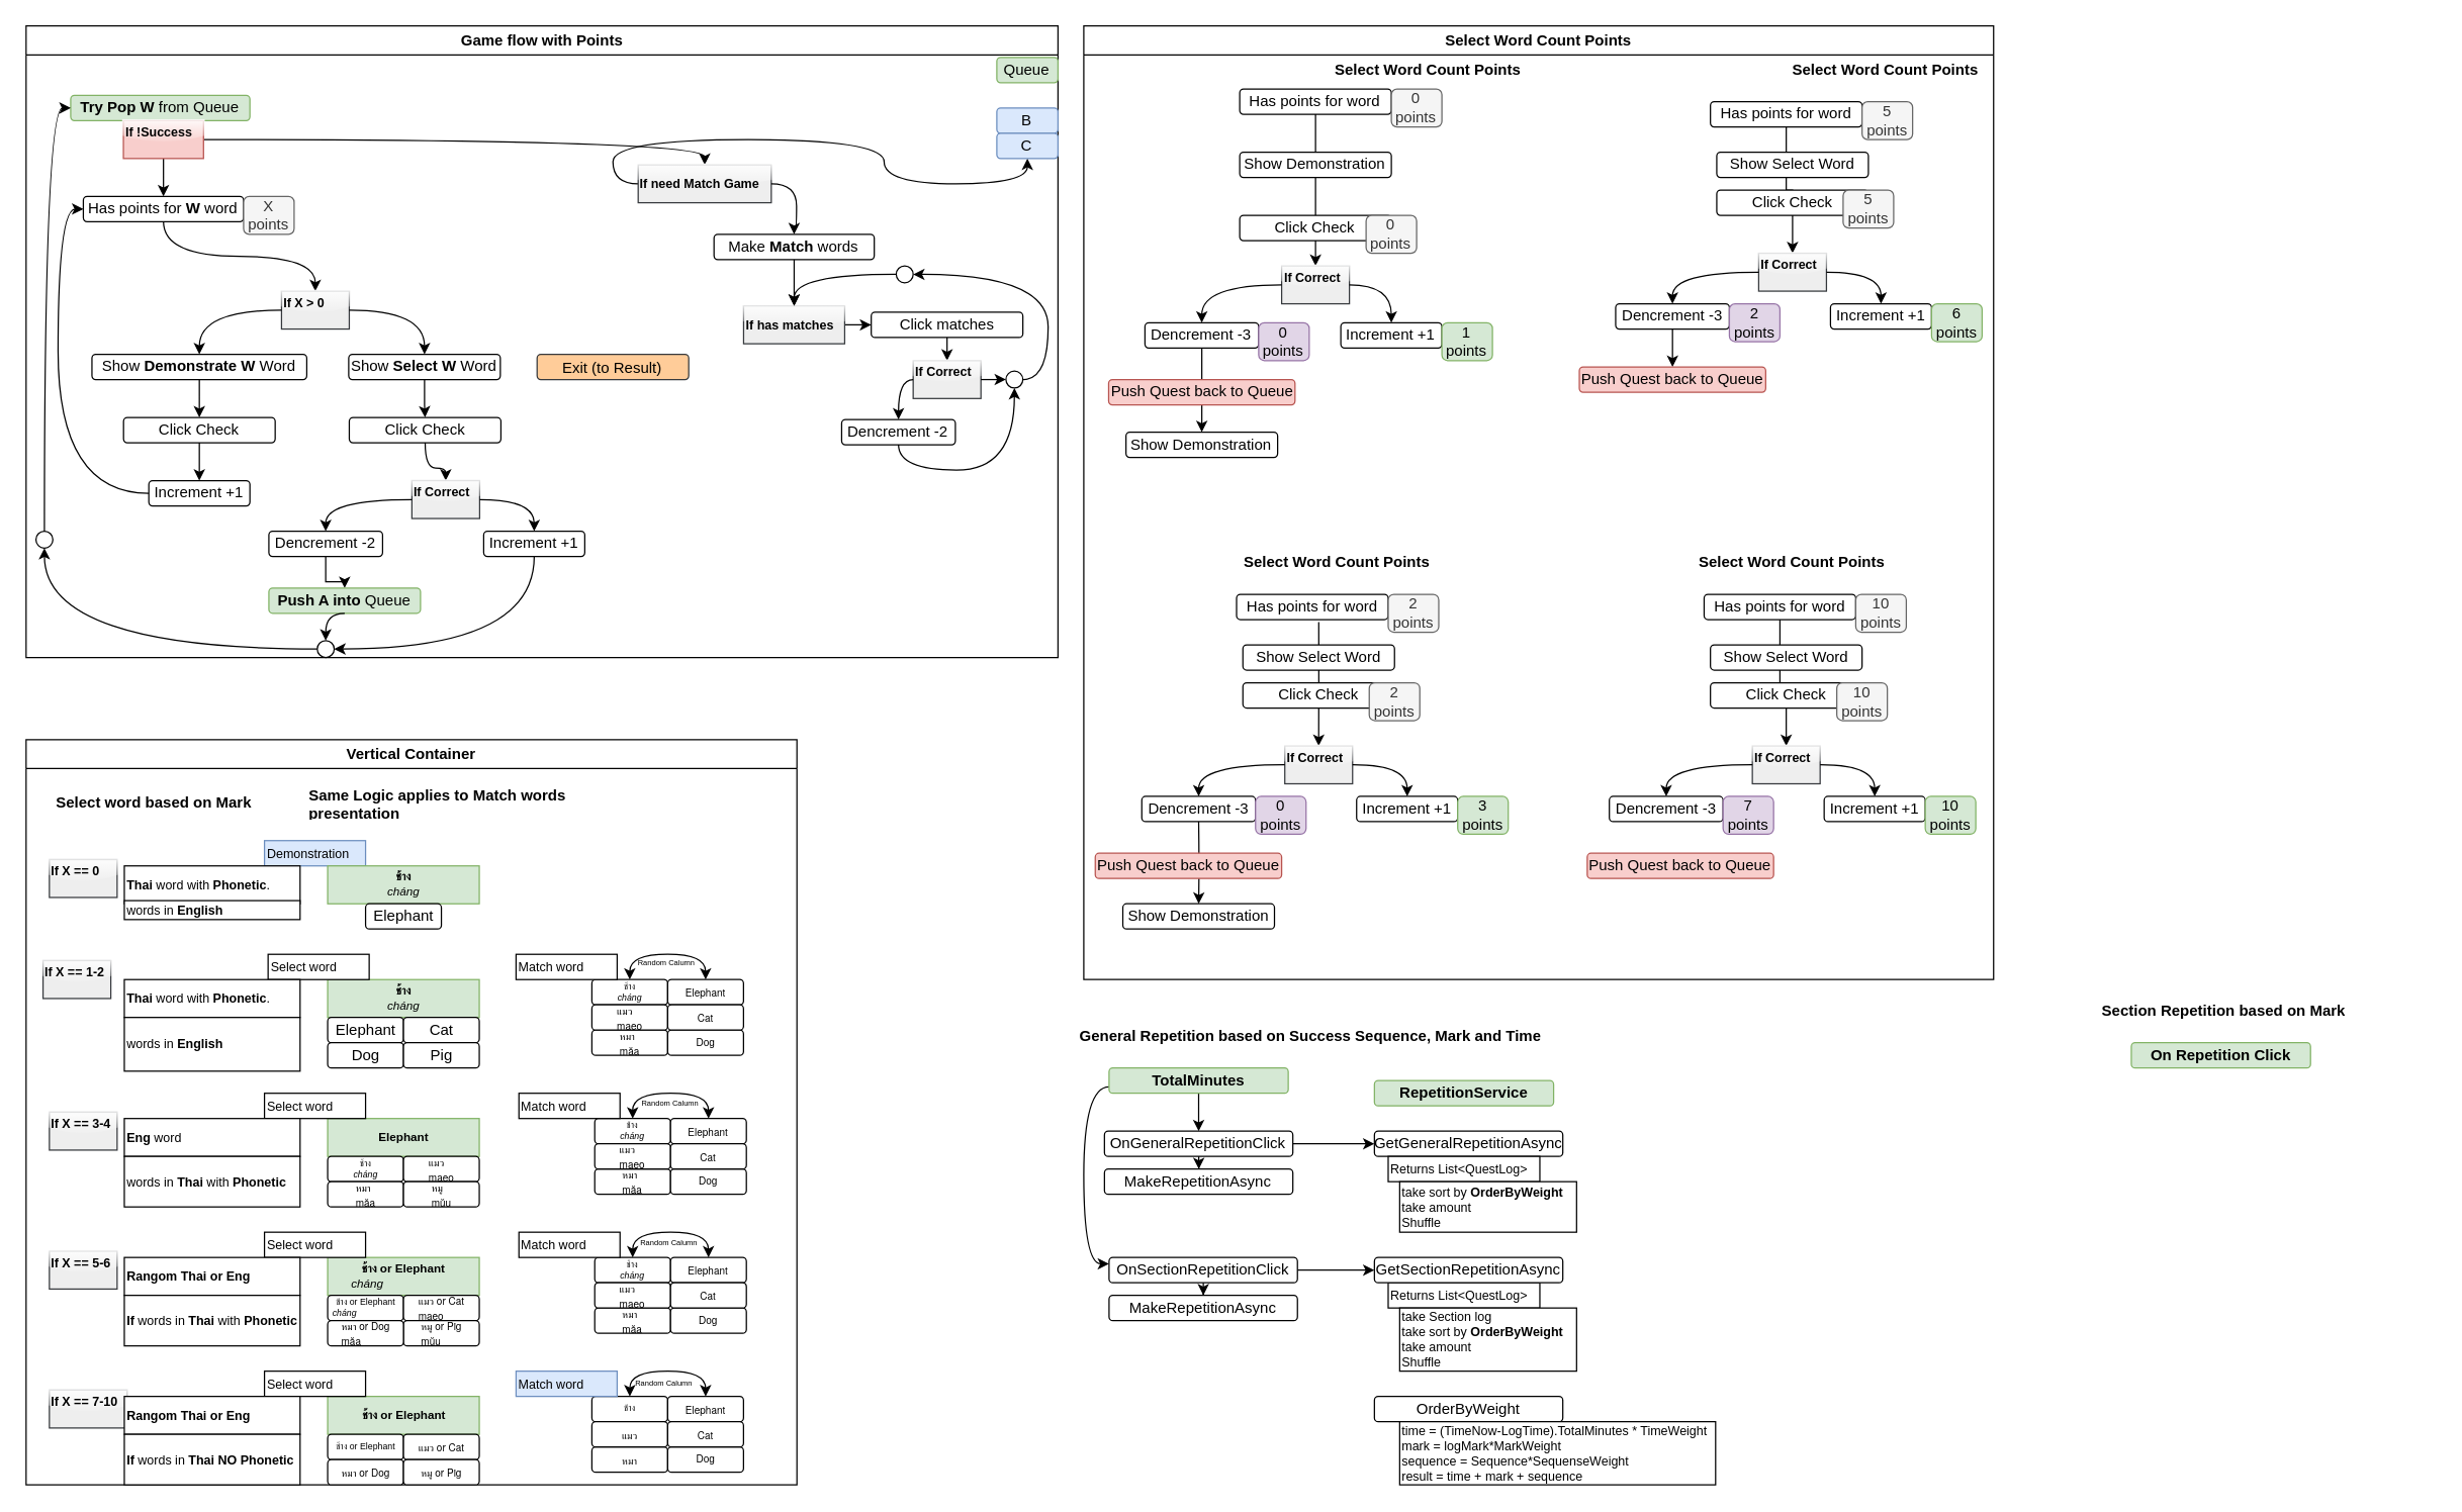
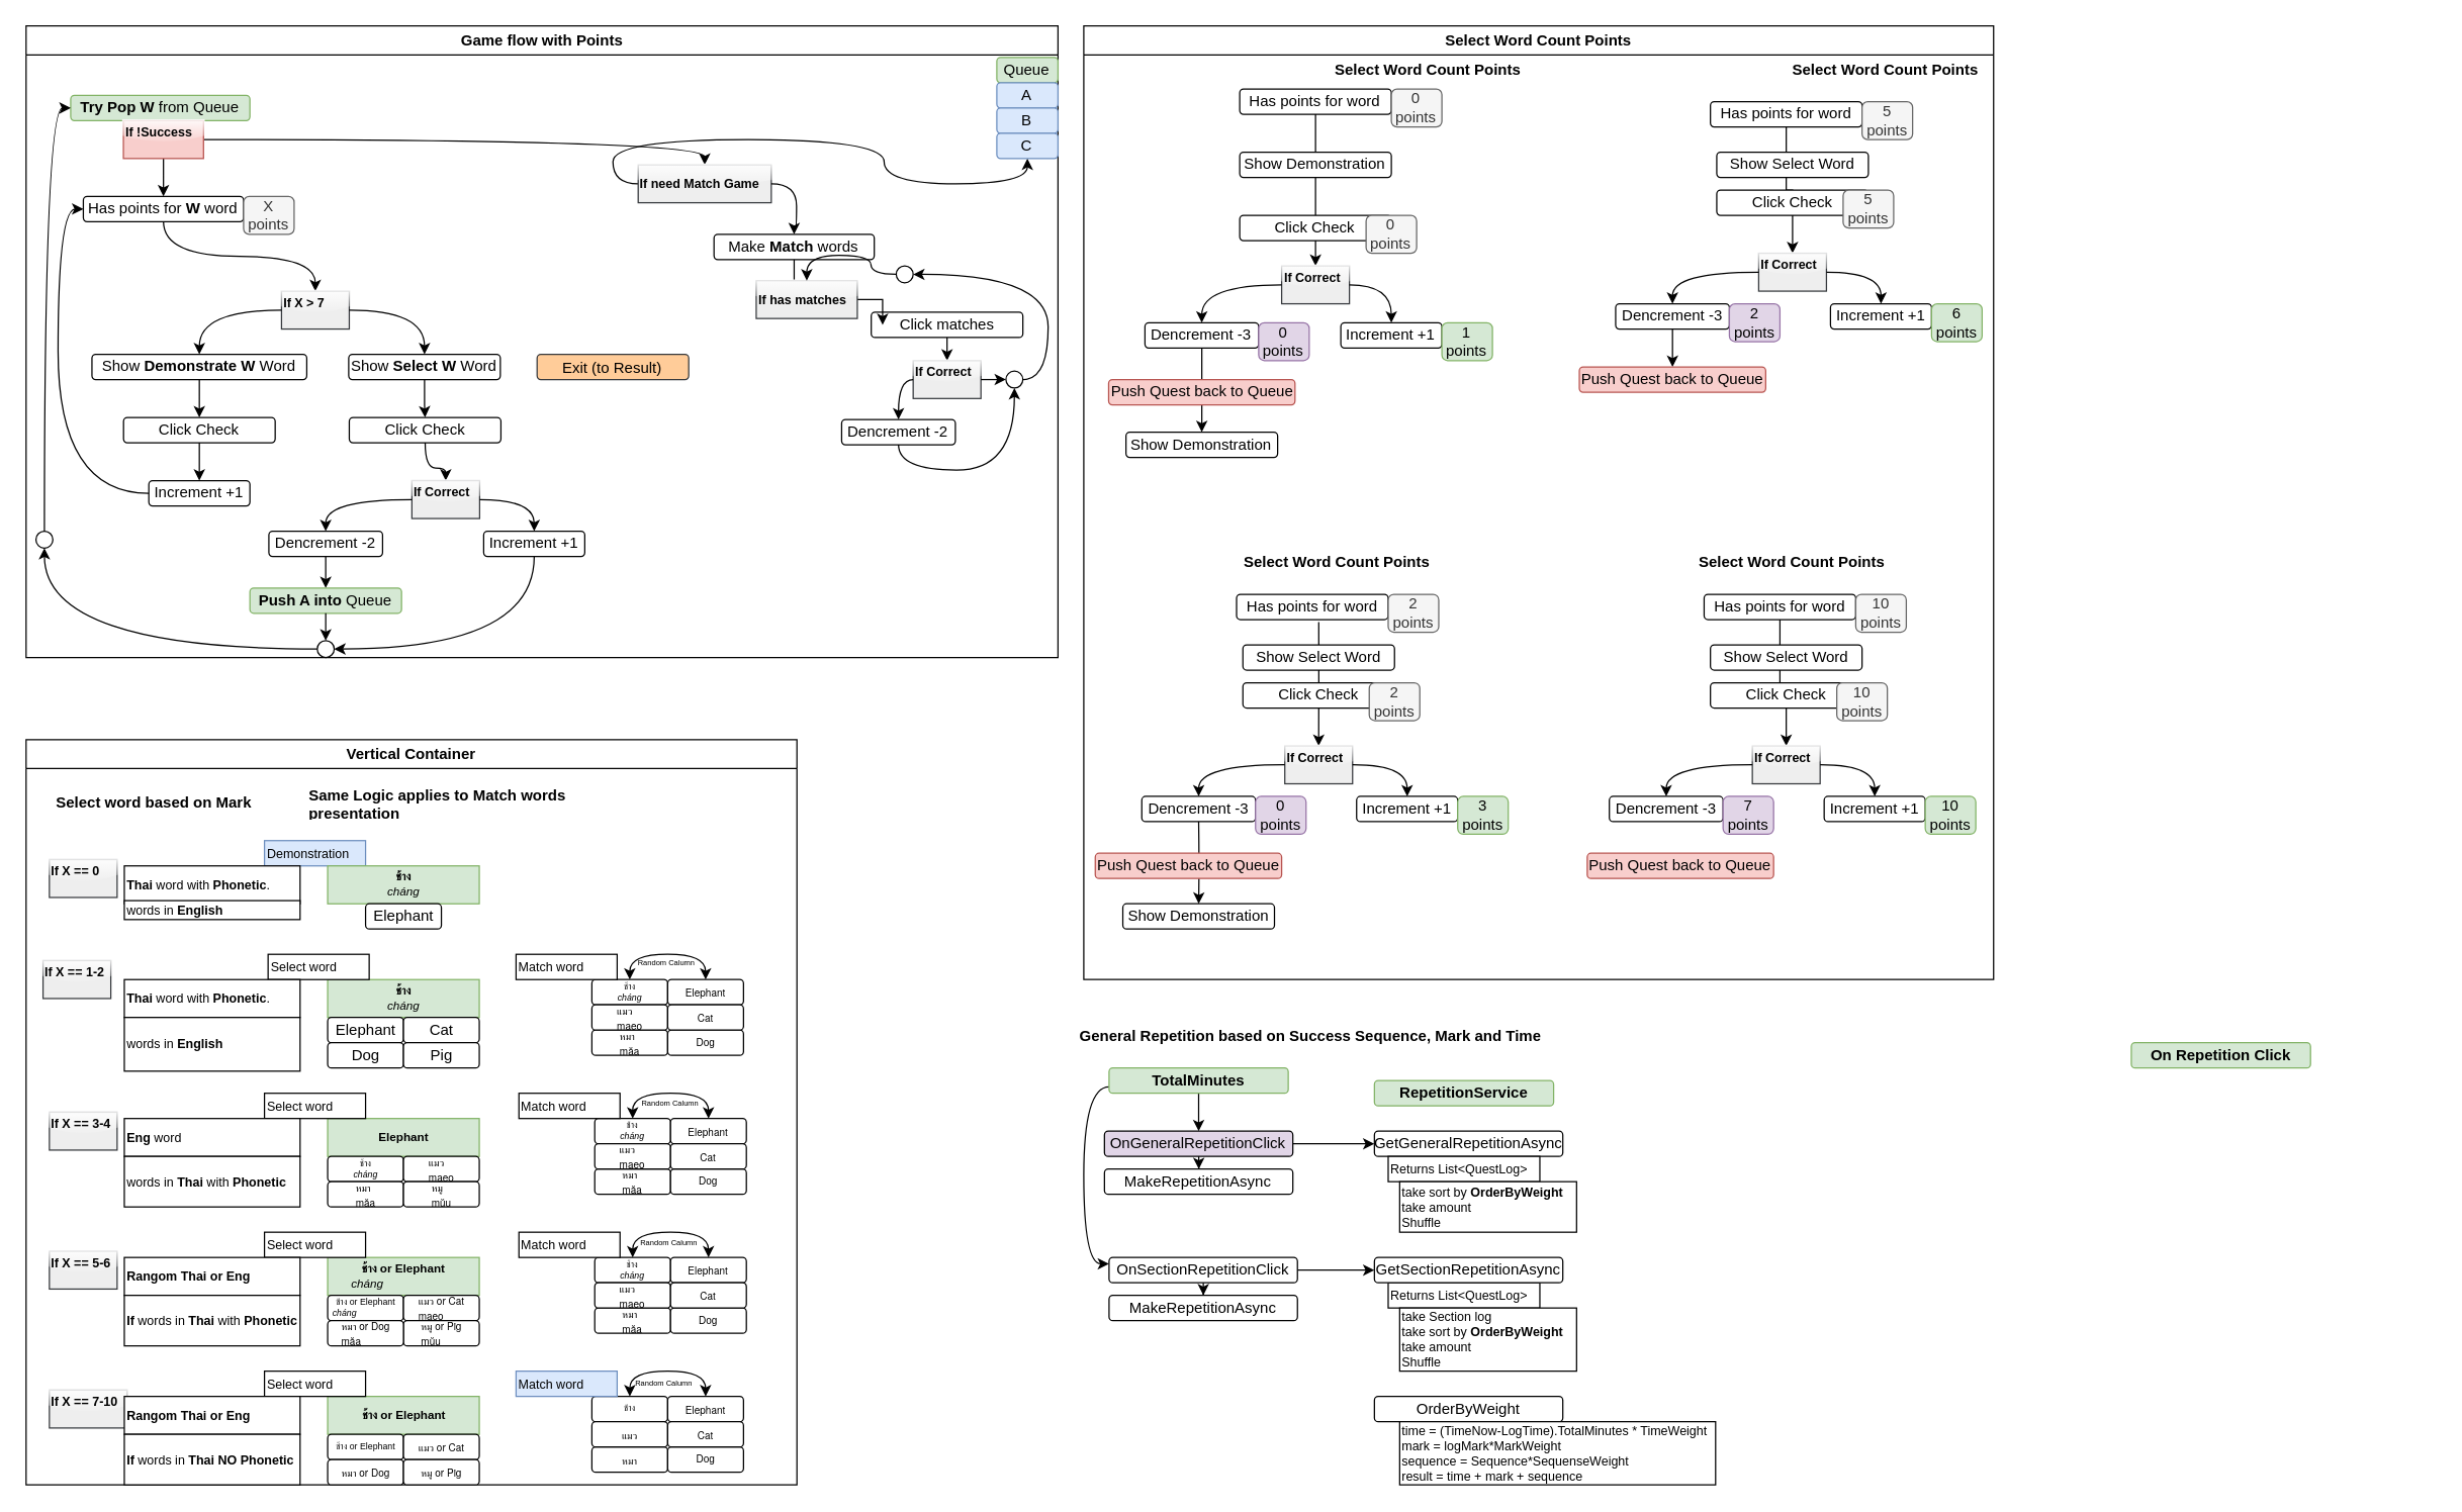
+ <mxCell id="59" value="&lt;div&gt;A&lt;/div&gt;" style="rounded=1;whiteSpace=wrap;html=1;glass=0;strokeWidth=1;shadow=0;fillColor=#dae8fc;strokeColor=#6c8ebf;" parent="5" vertex="1"><mxGeometry x="768.18" y="45" width="48.41" height="20" as="geometry" /></mxCell>
- <mxCell id="11" value="&lt;b&gt;If X &amp;gt; 0&lt;/b&gt;&lt;div&gt;&lt;br&gt;&lt;/div&gt;" style="rounded=0;whiteSpace=wrap;html=1;align=left;fontSize=10;fillColor=#eeeeee;strokeColor=#36393d;glass=1;" parent="5" vertex="1"><mxGeometry x="202.12" y="210" width="53.63" height="30" as="geometry" /></mxCell>
+ <mxCell id="11" value="&lt;b&gt;If X &amp;gt; 7&lt;/b&gt;&lt;div&gt;&lt;br&gt;&lt;/div&gt;" style="rounded=0;whiteSpace=wrap;html=1;align=left;fontSize=10;fillColor=#eeeeee;strokeColor=#36393d;glass=1;" parent="5" vertex="1"><mxGeometry x="202.12" y="210" width="53.63" height="30" as="geometry" /></mxCell>
- <mxCell id="43" value="&lt;b&gt;If has matches&lt;/b&gt;" style="rounded=0;whiteSpace=wrap;html=1;align=left;fontSize=10;fillColor=#eeeeee;strokeColor=#36393d;glass=1;" parent="5" vertex="1"><mxGeometry x="567.79" y="221.65" width="80" height="30" as="geometry" /></mxCell>
+ <mxCell id="43" value="&lt;b&gt;If has matches&lt;/b&gt;" style="rounded=0;whiteSpace=wrap;html=1;align=left;fontSize=10;fillColor=#eeeeee;strokeColor=#36393d;glass=1;" parent="5" vertex="1"><mxGeometry x="577.79" y="201.65" width="80" height="30" as="geometry" /></mxCell>
- <mxCell id="29" value="&lt;b&gt;Push A into&lt;/b&gt; Queue" style="rounded=1;whiteSpace=wrap;html=1;glass=0;strokeWidth=1;shadow=0;fillColor=#d5e8d4;strokeColor=#82b366;" parent="5" vertex="1"><mxGeometry x="192.11" y="445" width="120" height="20" as="geometry" /></mxCell>
+ <mxCell id="29" value="&lt;b&gt;Push A into&lt;/b&gt; Queue" style="rounded=1;whiteSpace=wrap;html=1;glass=0;strokeWidth=1;shadow=0;fillColor=#d5e8d4;strokeColor=#82b366;" parent="5" vertex="1"><mxGeometry x="177.11" y="445" width="120" height="20" as="geometry" /></mxCell>
- <mxCell id="207" value="Section Repetition based on Mark" style="text;strokeColor=none;fillColor=none;align=left;verticalAlign=middle;spacingLeft=4;spacingRight=4;overflow=hidden;points=[[0,0.5],[1,0.5]];portConstraint=eastwest;rotatable=0;whiteSpace=wrap;html=1;fontStyle=1" vertex="1" parent="1"><mxGeometry x="1657" y="785" width="268.99" height="30" as="geometry" /></mxCell>
- <mxCell id="214" value="&lt;div&gt;OnGeneralRepetitionClick&lt;/div&gt;" style="rounded=1;whiteSpace=wrap;html=1;glass=0;strokeWidth=1;shadow=0;" vertex="1" parent="1"><mxGeometry x="873.36" y="895" width="149.09" height="20" as="geometry" /></mxCell>
+ <mxCell id="214" value="&lt;div&gt;OnGeneralRepetitionClick&lt;/div&gt;" style="rounded=1;whiteSpace=wrap;html=1;glass=0;strokeWidth=1;shadow=0;fillColor=#e1d5e7;" vertex="1" parent="1"><mxGeometry x="873.36" y="895" width="149.09" height="20" as="geometry" /></mxCell>
